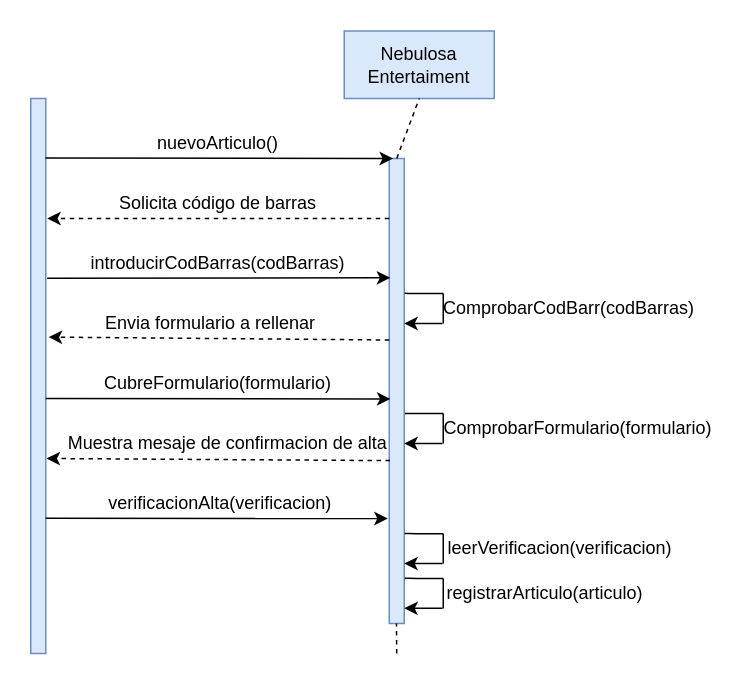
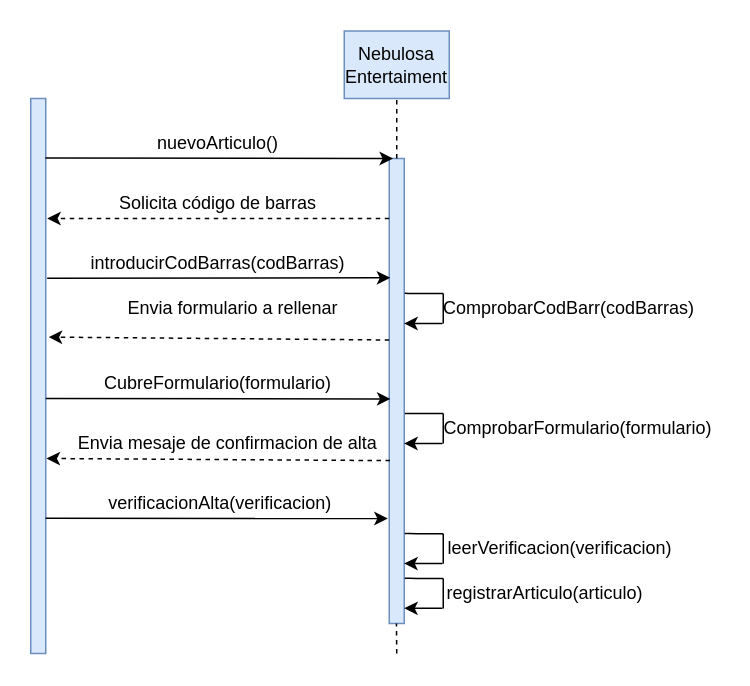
- <mxCell id="3" value="Nebulosa&lt;br&gt;Entertaiment" style="rounded=0;whiteSpace=wrap;html=1;fillColor=#dae8fc;strokeColor=#6c8ebf;" vertex="1" parent="1"><mxGeometry x="229" y="20" width="100" height="45" as="geometry" /></mxCell>
+ <mxCell id="3" value="Nebulosa&lt;br&gt;Entertaiment" style="rounded=0;whiteSpace=wrap;html=1;fillColor=#dae8fc;strokeColor=#6c8ebf;" vertex="1" parent="1"><mxGeometry x="229" y="20" width="70" height="45" as="geometry" /></mxCell>
- <mxCell id="12" value="Envia formulario a rellenar" style="text;html=1;strokeColor=none;fillColor=none;align=center;verticalAlign=middle;whiteSpace=wrap;rounded=0;" vertex="1" parent="1"><mxGeometry x="65" y="205" width="150" height="20" as="geometry" /></mxCell>
+ <mxCell id="12" value="Envia formulario a rellenar" style="text;html=1;strokeColor=none;fillColor=none;align=center;verticalAlign=middle;whiteSpace=wrap;rounded=0;" vertex="1" parent="1"><mxGeometry x="80" y="195" width="150" height="20" as="geometry" /></mxCell>
- <mxCell id="18" value="Muestra mesaje de confirmacion de alta" style="text;html=1;strokeColor=none;fillColor=none;align=center;verticalAlign=middle;whiteSpace=wrap;rounded=0;" vertex="1" parent="1"><mxGeometry x="44" y="285" width="215" height="20" as="geometry" /></mxCell>
+ <mxCell id="18" value="Envia mesaje de confirmacion de alta" style="text;html=1;strokeColor=none;fillColor=none;align=center;verticalAlign=middle;whiteSpace=wrap;rounded=0;" vertex="1" parent="1"><mxGeometry x="44" y="285" width="215" height="20" as="geometry" /></mxCell>
